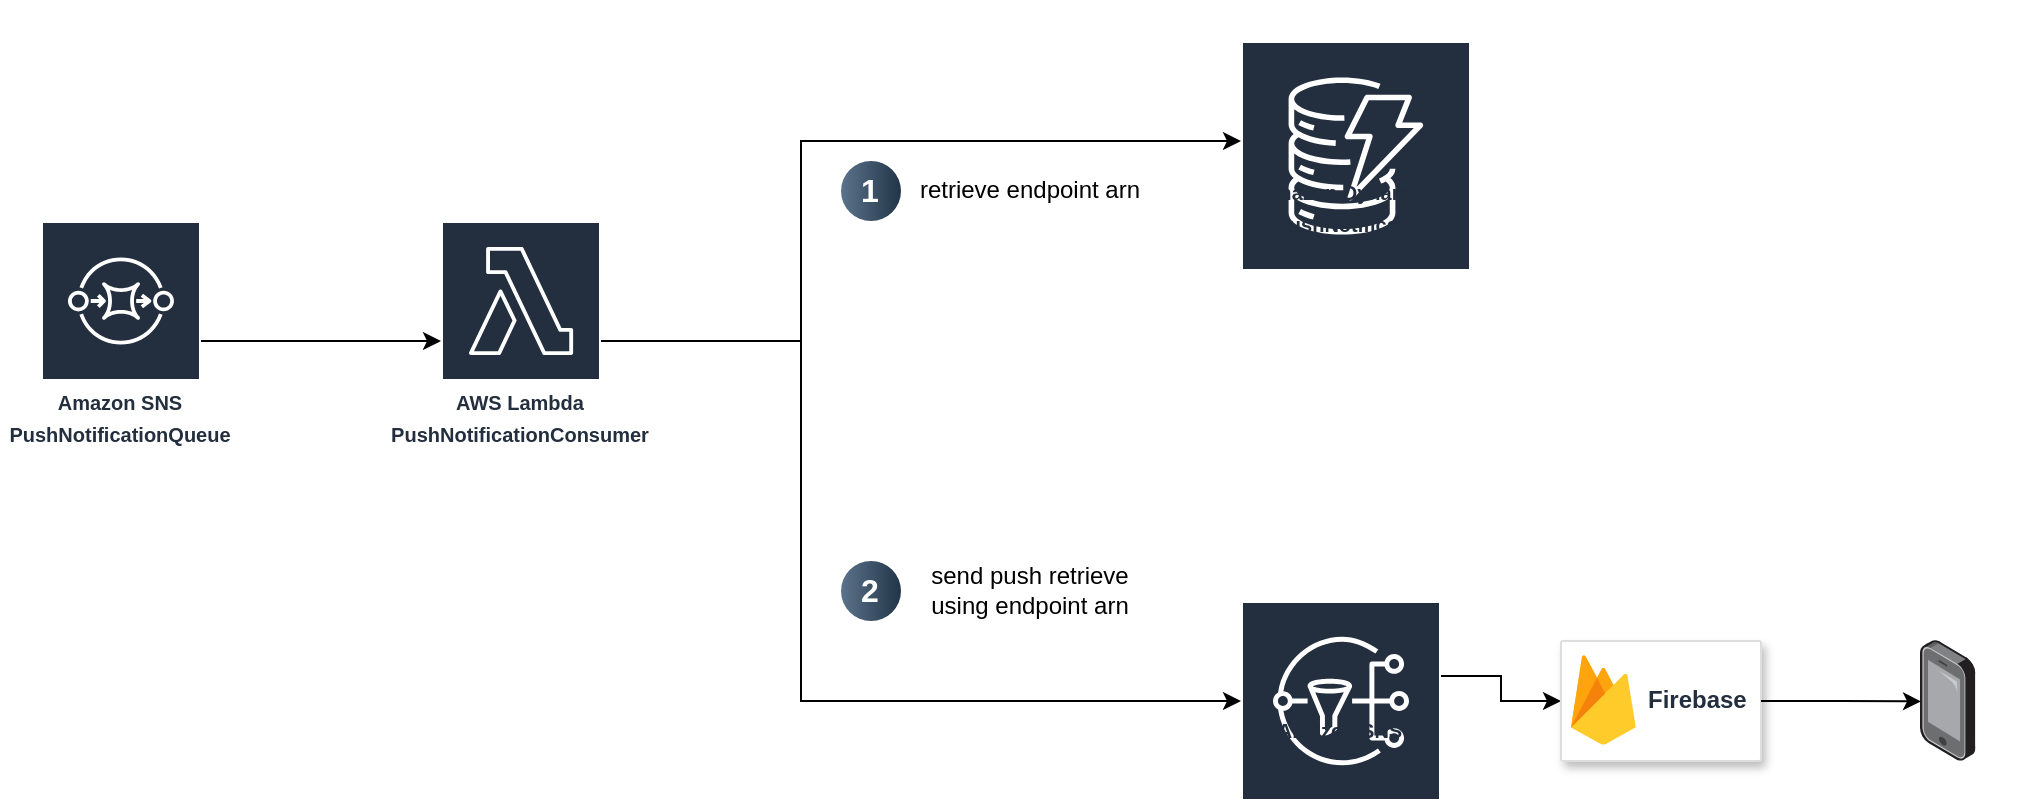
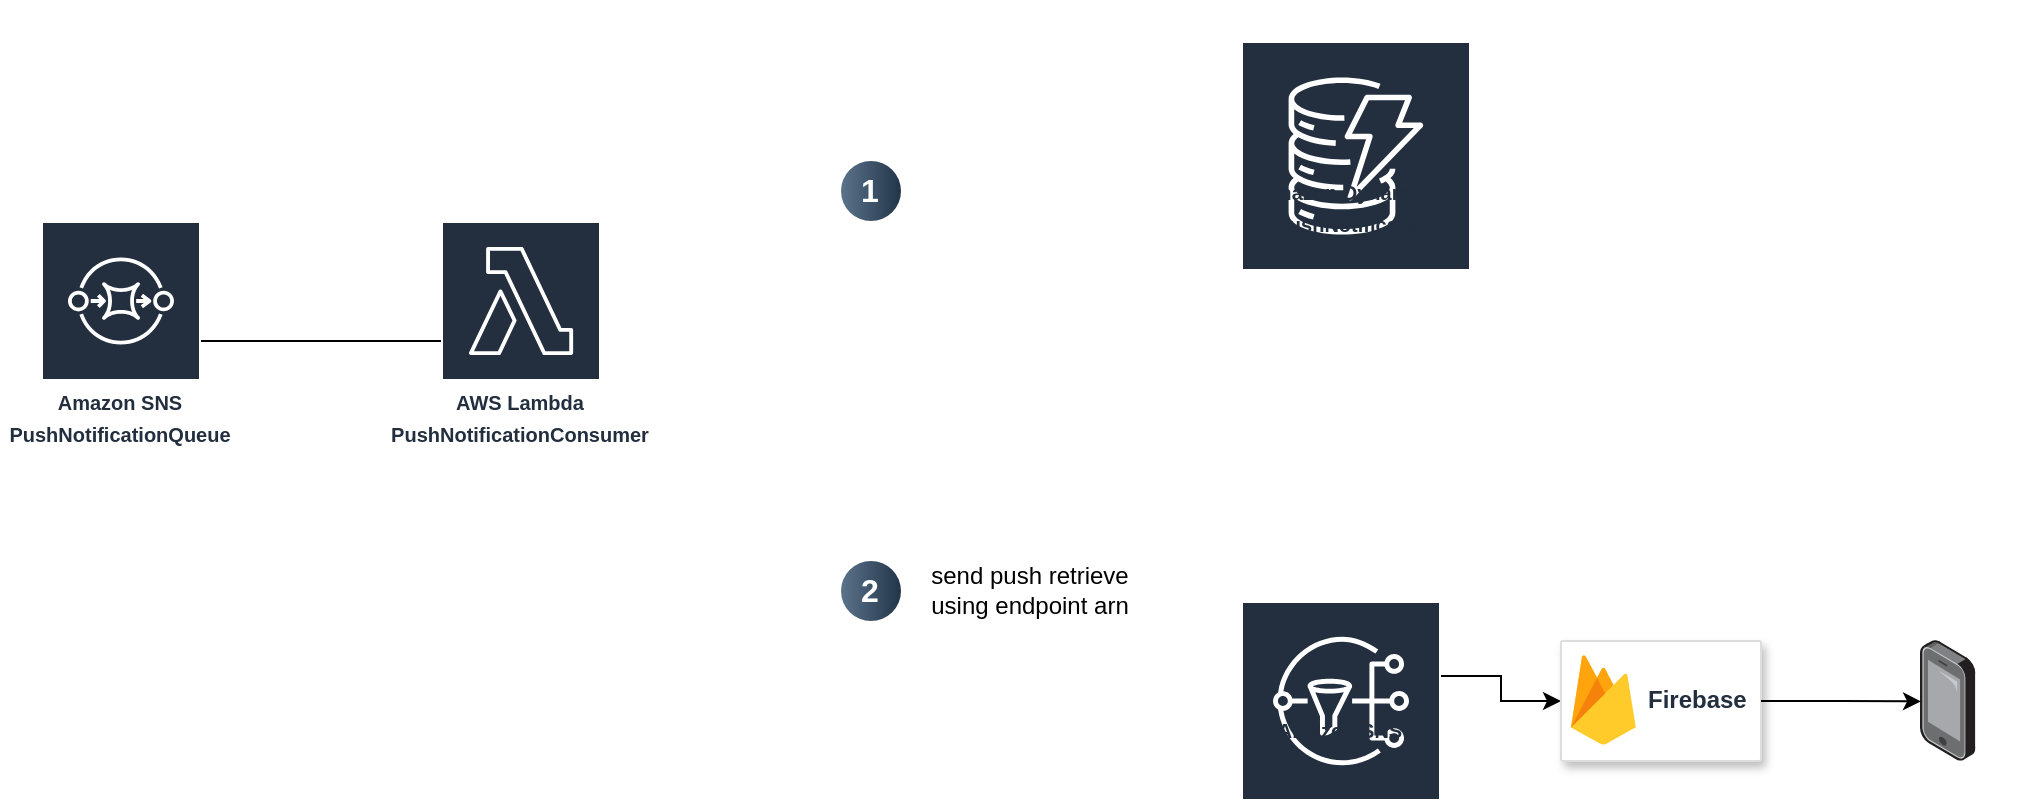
- <mxCell id="4" style="edgeStyle=orthogonalEdgeStyle;rounded=0;orthogonalLoop=1;jettySize=auto;html=1;" parent="1" source="6" target="7" edge="1"><mxGeometry relative="1" as="geometry"><Array as="points"><mxPoint x="400" y="170" /><mxPoint x="400" y="70" /></Array></mxGeometry></mxCell>
- <mxCell id="16" value="retrieve endpoint arn" style="text;html=1;align=center;verticalAlign=middle;whiteSpace=wrap;rounded=0;" parent="14" vertex="1"><mxGeometry x="30" width="130" height="30" as="geometry" /></mxCell>
- <mxCell id="2" style="edgeStyle=orthogonalEdgeStyle;rounded=0;orthogonalLoop=1;jettySize=auto;html=1;" parent="1" source="3" target="6" edge="1"><mxGeometry relative="1" as="geometry" /></mxCell>
+ <mxCell id="2" style="edgeStyle=orthogonalEdgeStyle;rounded=0;orthogonalLoop=1;jettySize=auto;html=1;endArrow=none;" parent="1" source="3" target="6" edge="1"><mxGeometry relative="1" as="geometry" /></mxCell>
- <mxCell id="5" style="edgeStyle=orthogonalEdgeStyle;rounded=0;orthogonalLoop=1;jettySize=auto;html=1;" parent="1" source="6" target="9" edge="1"><mxGeometry relative="1" as="geometry"><Array as="points"><mxPoint x="400" y="170" /><mxPoint x="400" y="350" /></Array></mxGeometry></mxCell>
